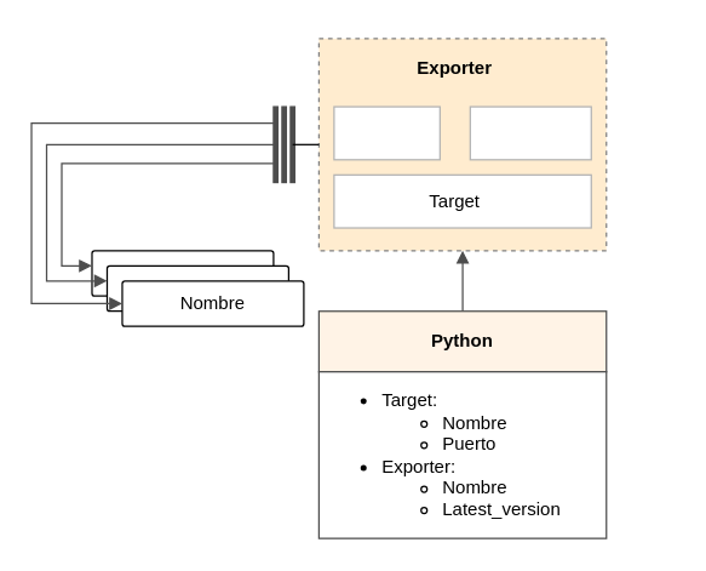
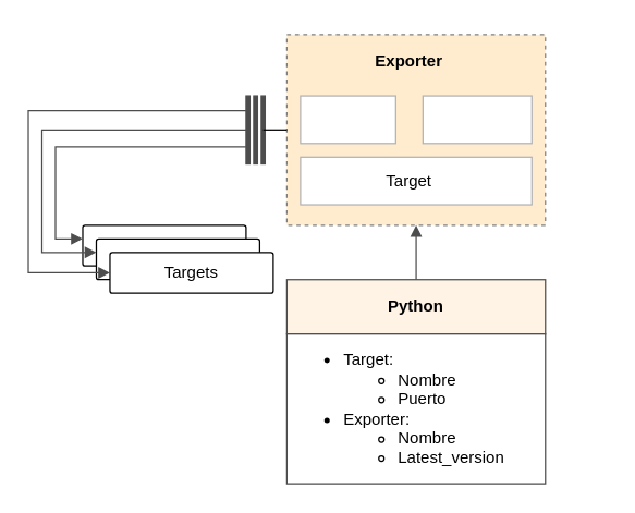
- <mxCell id="14" value="Nombre" style="text;html=1;strokeColor=none;fillColor=none;align=center;verticalAlign=middle;whiteSpace=wrap;overflow=hidden;shadow=0;glass=0;" parent="1" vertex="1"><mxGeometry x="90" y="190" width="100" height="20" as="geometry" /></mxCell>
+ <mxCell id="14" value="Targets" style="text;html=1;strokeColor=none;fillColor=none;align=center;verticalAlign=middle;whiteSpace=wrap;overflow=hidden;shadow=0;glass=0;" parent="1" vertex="1"><mxGeometry x="90" y="190" width="100" height="20" as="geometry" /></mxCell>
